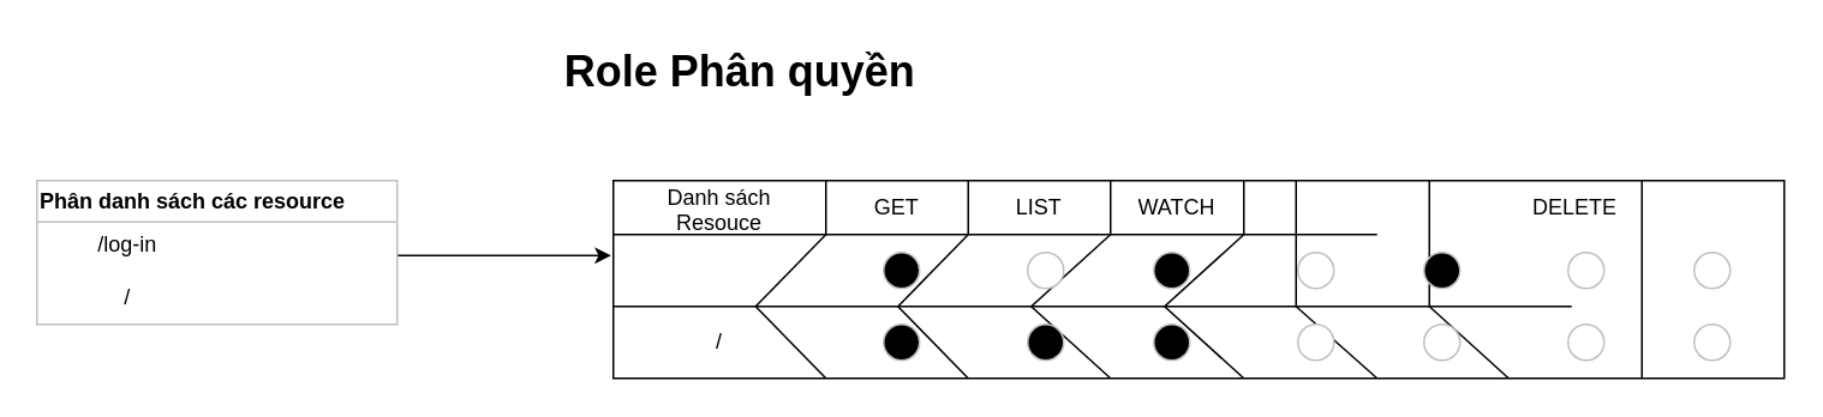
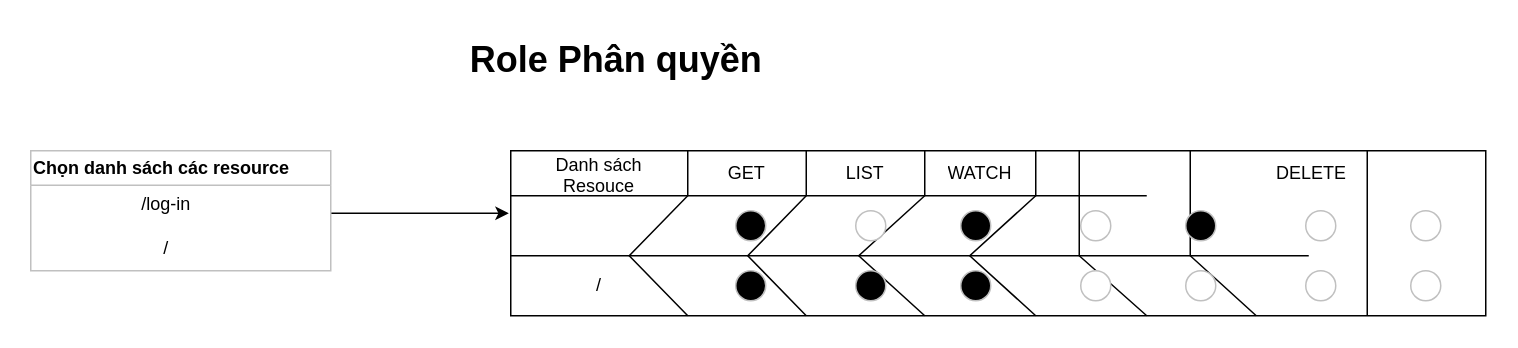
- <mxCell id="4" value="Phân danh sách các resource" style="swimlane;rounded=0;strokeColor=#c0c0c0;gradientColor=none;align=left;html=1;startSize=23;" vertex="1" parent="1"><mxGeometry x="20" y="100" width="200" height="80" as="geometry" /></mxCell>
+ <mxCell id="4" value="Chọn danh sách các resource" style="swimlane;rounded=0;strokeColor=#c0c0c0;gradientColor=none;align=left;html=1;startSize=23;" vertex="1" parent="1"><mxGeometry x="20" y="100" width="200" height="80" as="geometry" /></mxCell>
- <mxCell id="29" value="&lt;span&gt;/log-in&lt;br&gt;&lt;br&gt;/&lt;br&gt;&lt;/span&gt;" style="text;html=1;align=center;verticalAlign=middle;resizable=0;points=[];autosize=1;strokeColor=none;" vertex="1" parent="1"><mxGeometry x="45" y="125" width="50" height="50" as="geometry" /></mxCell>
+ <mxCell id="29" value="&lt;span&gt;/log-in&lt;br&gt;&lt;br&gt;/&lt;br&gt;&lt;/span&gt;" style="text;html=1;align=center;verticalAlign=middle;resizable=0;points=[];autosize=1;strokeColor=none;" vertex="1" parent="1"><mxGeometry x="85" y="125" width="50" height="50" as="geometry" /></mxCell>
